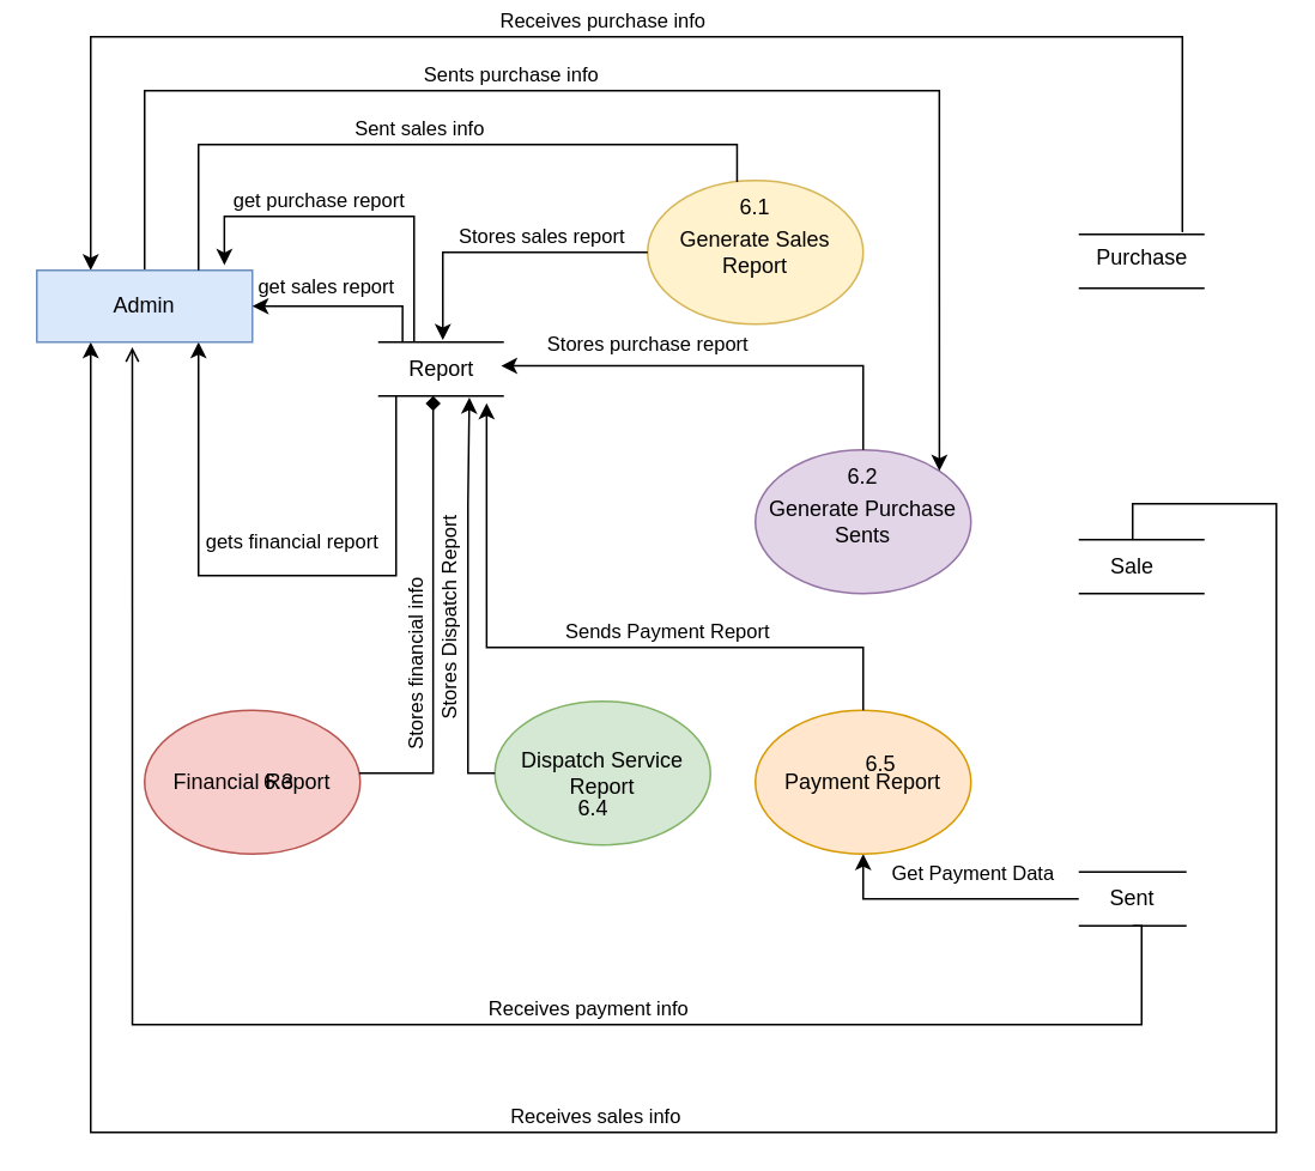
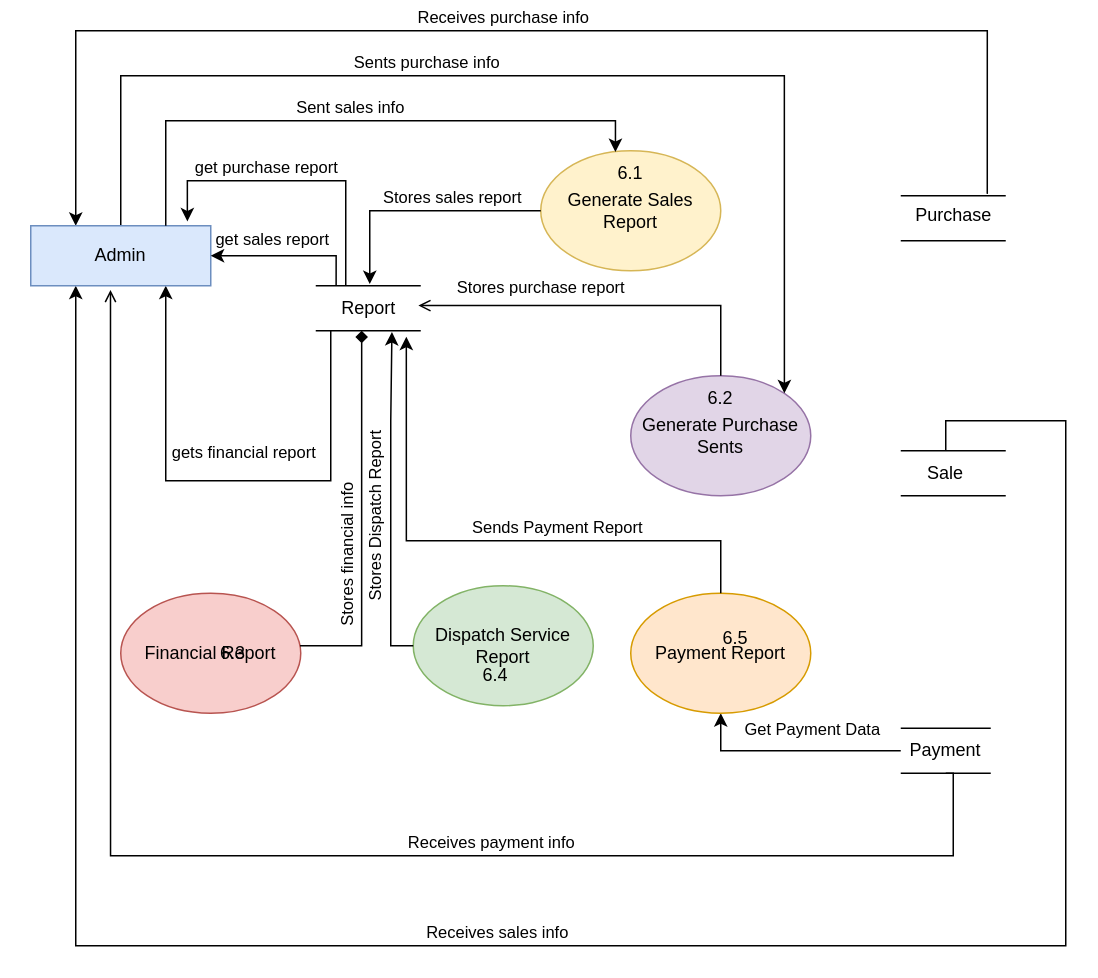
- <mxCell id="36" style="edgeStyle=orthogonalEdgeStyle;rounded=0;orthogonalLoop=1;jettySize=auto;html=1;entryX=0.415;entryY=0.011;entryDx=0;entryDy=0;entryPerimeter=0;exitX=0.75;exitY=0;exitDx=0;exitDy=0;endArrow=none;" parent="1" source="29" target="2" edge="1"><mxGeometry relative="1" as="geometry" /></mxCell>
+ <mxCell id="36" style="edgeStyle=orthogonalEdgeStyle;rounded=0;orthogonalLoop=1;jettySize=auto;html=1;entryX=0.415;entryY=0.011;entryDx=0;entryDy=0;entryPerimeter=0;exitX=0.75;exitY=0;exitDx=0;exitDy=0;" parent="1" source="29" target="2" edge="1"><mxGeometry relative="1" as="geometry" /></mxCell>
- <mxCell id="32" style="edgeStyle=orthogonalEdgeStyle;rounded=0;orthogonalLoop=1;jettySize=auto;html=1;exitX=0.5;exitY=0;exitDx=0;exitDy=0;entryX=1.057;entryY=0.44;entryDx=0;entryDy=0;entryPerimeter=0;" parent="1" source="43" target="15" edge="1"><mxGeometry relative="1" as="geometry"><Array as="points"><mxPoint x="480" y="203" /></Array></mxGeometry></mxCell>
+ <mxCell id="32" style="edgeStyle=orthogonalEdgeStyle;rounded=0;orthogonalLoop=1;jettySize=auto;html=1;exitX=0.5;exitY=0;exitDx=0;exitDy=0;entryX=1.057;entryY=0.44;entryDx=0;entryDy=0;entryPerimeter=0;endArrow=open;" parent="1" source="43" target="15" edge="1"><mxGeometry relative="1" as="geometry"><Array as="points"><mxPoint x="480" y="203" /></Array></mxGeometry></mxCell>
- <mxCell id="24" value="Sent" style="text;html=1;align=center;verticalAlign=middle;whiteSpace=wrap;rounded=0;" parent="1" vertex="1"><mxGeometry x="600" y="485" width="60" height="30" as="geometry" /></mxCell>
+ <mxCell id="24" value="Payment" style="text;html=1;align=center;verticalAlign=middle;whiteSpace=wrap;rounded=0;" parent="1" vertex="1"><mxGeometry x="600" y="485" width="60" height="30" as="geometry" /></mxCell>
